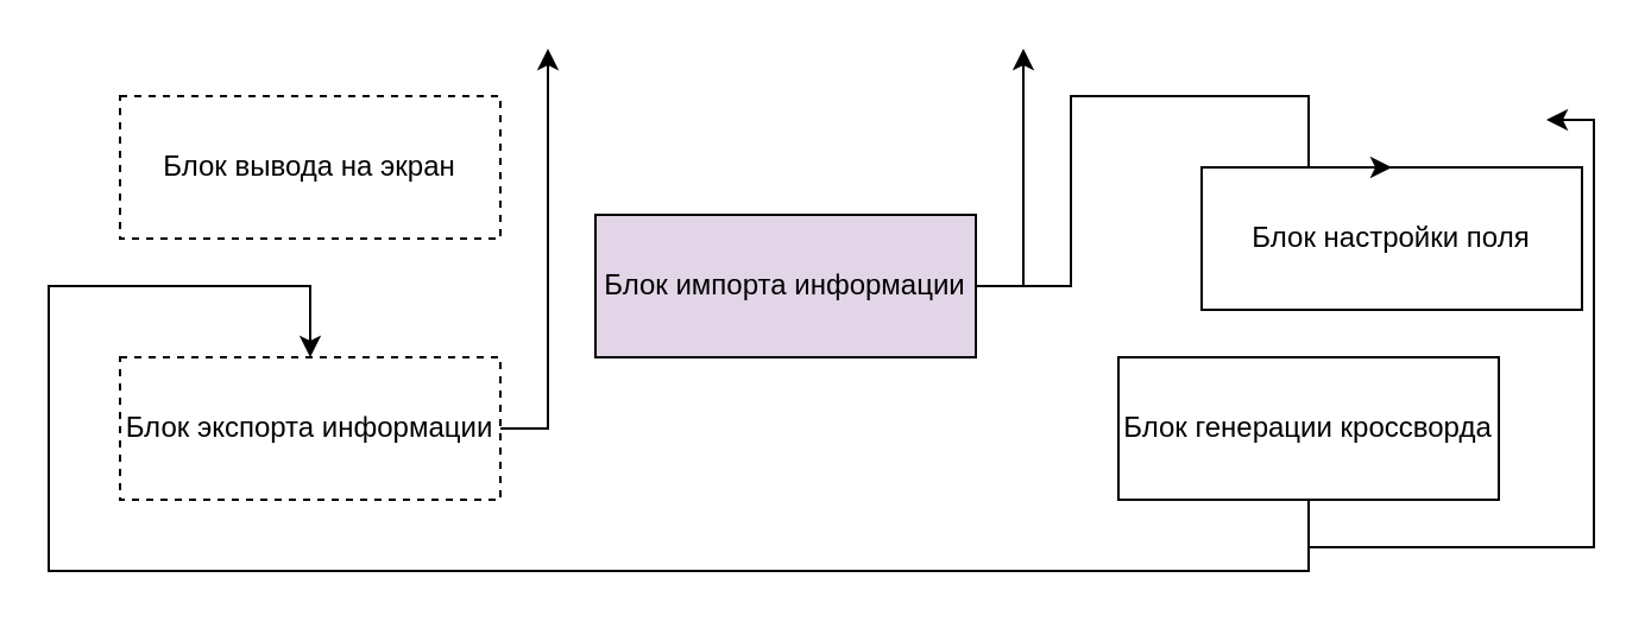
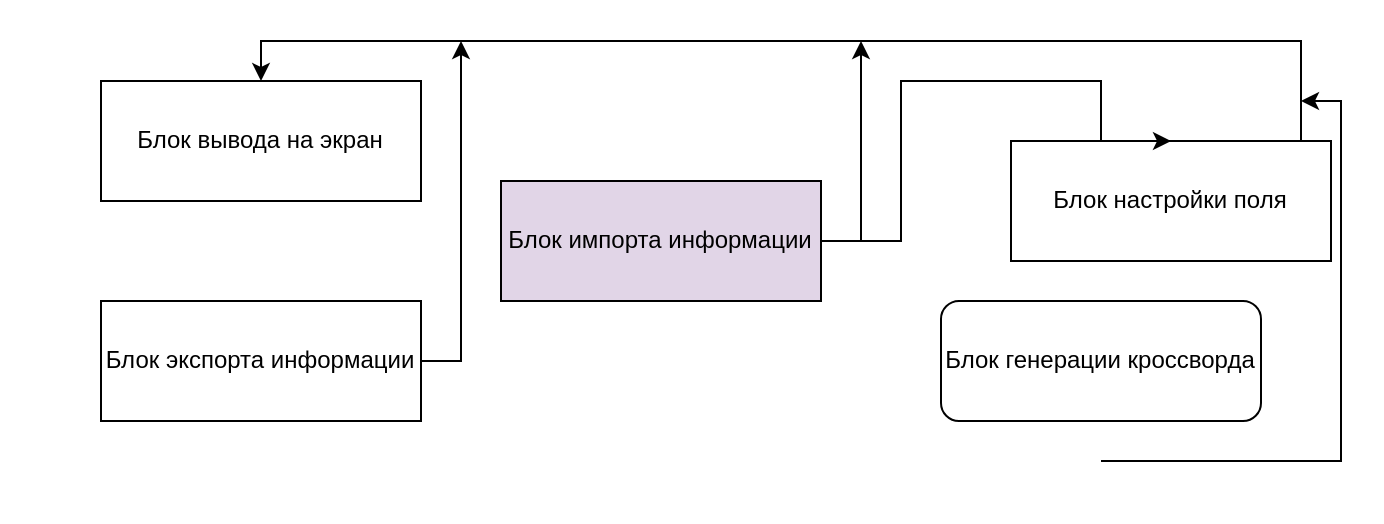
+ <mxCell id="2" value="" style="edgeStyle=orthogonalEdgeStyle;rounded=0;orthogonalLoop=1;jettySize=auto;html=1;entryX=0.5;entryY=0;entryDx=0;entryDy=0;exitX=1;exitY=0.5;exitDx=0;exitDy=0;" edge="1" parent="1" source="3" target="4"><mxGeometry relative="1" as="geometry"><Array as="points"><mxPoint x="650" y="90" /><mxPoint x="650" y="20" /><mxPoint x="130" y="20" /></Array></mxGeometry></mxCell>
- <mxCell id="4" value="Блок вывода на экран" style="rounded=0;whiteSpace=wrap;html=1;dashed=1;" vertex="1" parent="1"><mxGeometry x="50" y="40" width="160" height="60" as="geometry" /></mxCell>
+ <mxCell id="4" value="Блок вывода на экран" style="rounded=0;whiteSpace=wrap;html=1;" vertex="1" parent="1"><mxGeometry x="50" y="40" width="160" height="60" as="geometry" /></mxCell>
- <mxCell id="8" value="Блок экспорта информации" style="rounded=0;whiteSpace=wrap;html=1;dashed=1;" vertex="1" parent="1"><mxGeometry x="50" y="150" width="160" height="60" as="geometry" /></mxCell>
+ <mxCell id="8" value="Блок экспорта информации" style="rounded=0;whiteSpace=wrap;html=1;" vertex="1" parent="1"><mxGeometry x="50" y="150" width="160" height="60" as="geometry" /></mxCell>
- <mxCell id="11" value="Блок генерации кроссворда" style="rounded=0;whiteSpace=wrap;html=1;" vertex="1" parent="1"><mxGeometry x="470" y="150" width="160" height="60" as="geometry" /></mxCell>
+ <mxCell id="11" value="Блок генерации кроссворда" style="whiteSpace=wrap;html=1;rounded=1;" vertex="1" parent="1"><mxGeometry x="470" y="150" width="160" height="60" as="geometry" /></mxCell>
- <mxCell id="9" value="" style="edgeStyle=orthogonalEdgeStyle;rounded=0;orthogonalLoop=1;jettySize=auto;html=1;entryX=0.5;entryY=0;entryDx=0;entryDy=0;exitX=0.5;exitY=1;exitDx=0;exitDy=0;" edge="1" parent="1" source="11" target="8"><mxGeometry relative="1" as="geometry"><mxPoint x="530" y="290" as="targetPoint" /><Array as="points"><mxPoint x="550" y="240" /><mxPoint x="20" y="240" /><mxPoint x="20" y="120" /><mxPoint x="130" y="120" /></Array></mxGeometry></mxCell>
